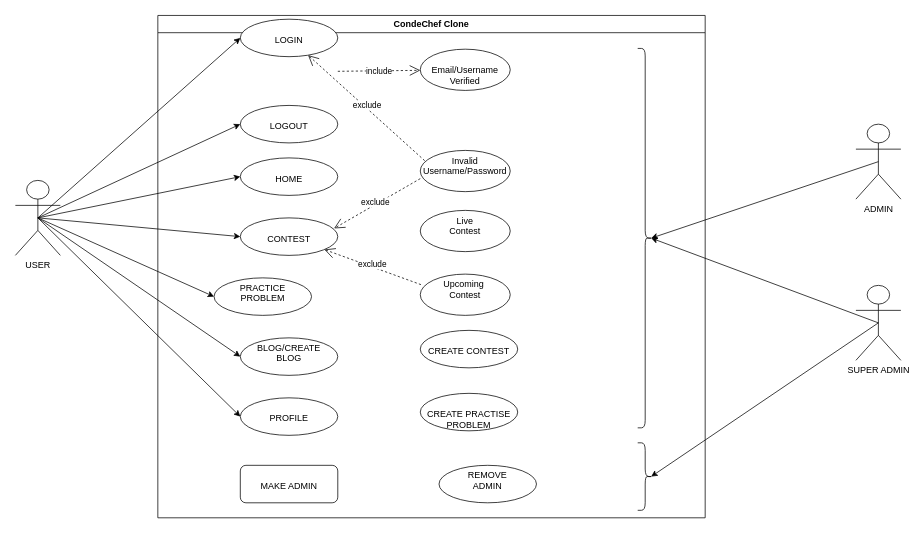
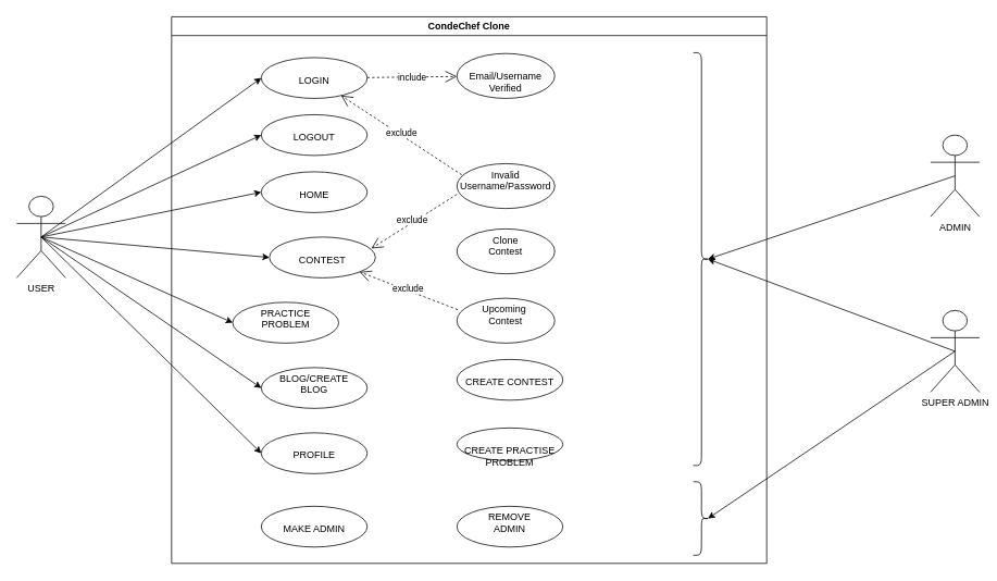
- <mxCell id="6" value="&lt;br&gt;LOGIN" style="ellipse;whiteSpace=wrap;html=1;verticalAlign=top;" parent="5" vertex="1"><mxGeometry x="110" y="5" width="130" height="50" as="geometry" /></mxCell>
+ <mxCell id="6" value="&lt;br&gt;LOGIN" style="ellipse;whiteSpace=wrap;html=1;verticalAlign=top;" parent="5" vertex="1"><mxGeometry x="110" y="50" width="130" height="50" as="geometry" /></mxCell>
- <mxCell id="20" value="Live &lt;br&gt;Contest" style="ellipse;whiteSpace=wrap;html=1;verticalAlign=top;" parent="5" vertex="1"><mxGeometry x="350" y="260" width="120" height="55" as="geometry" /></mxCell>
+ <mxCell id="20" value="Clone &lt;br&gt;Contest" style="ellipse;whiteSpace=wrap;html=1;verticalAlign=top;" parent="5" vertex="1"><mxGeometry x="350" y="260" width="120" height="55" as="geometry" /></mxCell>
- <mxCell id="12" value="&lt;br&gt;CONTEST" style="ellipse;whiteSpace=wrap;html=1;verticalAlign=top;" parent="5" vertex="1"><mxGeometry x="110" y="270" width="130" height="50" as="geometry" /></mxCell>
+ <mxCell id="12" value="&lt;br&gt;CONTEST" style="ellipse;whiteSpace=wrap;html=1;verticalAlign=top;" parent="5" vertex="1"><mxGeometry x="120" y="270" width="130" height="50" as="geometry" /></mxCell>
- <mxCell id="17" value="&lt;br&gt;CREATE PRACTISE PROBLEM" style="ellipse;whiteSpace=wrap;html=1;verticalAlign=top;" parent="5" vertex="1"><mxGeometry x="350" y="504" width="130" height="50" as="geometry" /></mxCell>
+ <mxCell id="17" value="&lt;br&gt;CREATE PRACTISE PROBLEM" style="ellipse;whiteSpace=wrap;html=1;verticalAlign=top;" parent="5" vertex="1"><mxGeometry x="350" y="504" width="130" height="40" as="geometry" /></mxCell>
- <mxCell id="18" value="&lt;br&gt;MAKE ADMIN" style="whiteSpace=wrap;html=1;verticalAlign=top;rounded=1;" parent="5" vertex="1"><mxGeometry x="110" y="600" width="130" height="50" as="geometry" /></mxCell>
+ <mxCell id="18" value="&lt;br&gt;MAKE ADMIN" style="ellipse;whiteSpace=wrap;html=1;verticalAlign=top;" parent="5" vertex="1"><mxGeometry x="110" y="600" width="130" height="50" as="geometry" /></mxCell>
- <mxCell id="19" value="REMOVE&lt;br&gt;ADMIN" style="ellipse;whiteSpace=wrap;html=1;verticalAlign=top;" parent="5" vertex="1"><mxGeometry x="375" y="600" width="130" height="50" as="geometry" /></mxCell>
+ <mxCell id="19" value="REMOVE&lt;br&gt;ADMIN" style="ellipse;whiteSpace=wrap;html=1;verticalAlign=top;" parent="5" vertex="1"><mxGeometry x="350" y="600" width="130" height="50" as="geometry" /></mxCell>
